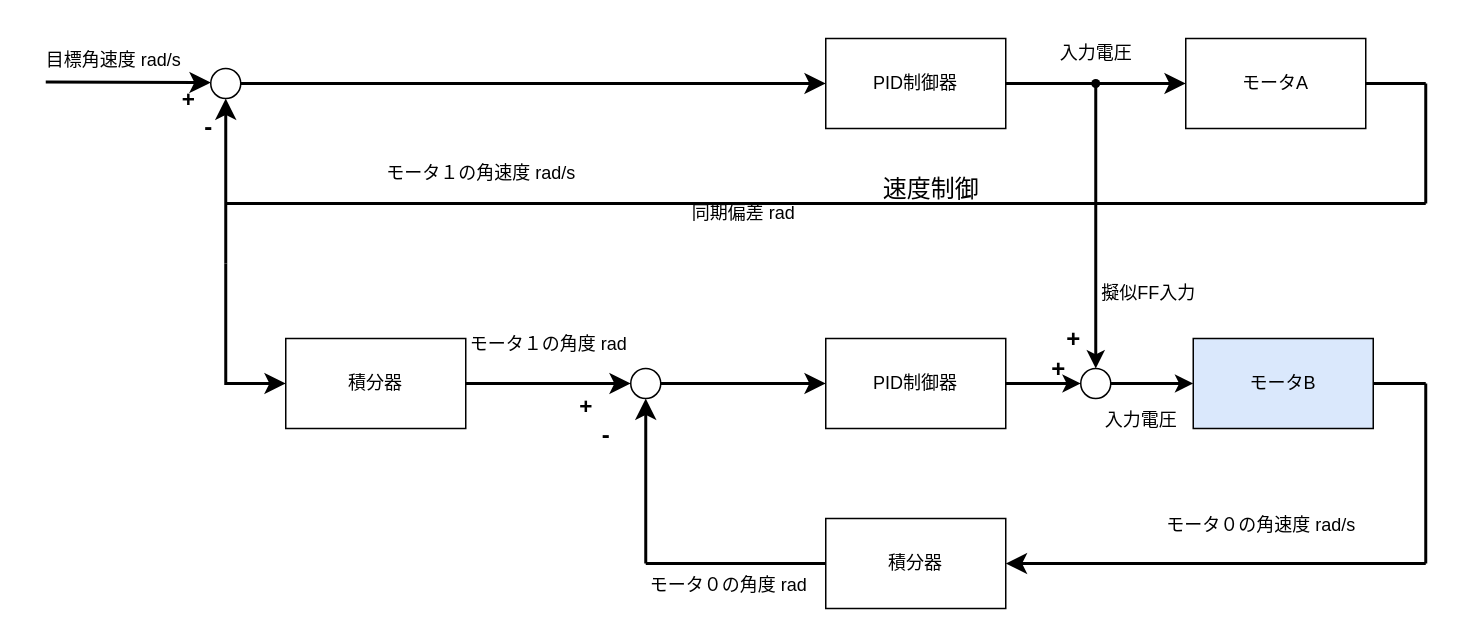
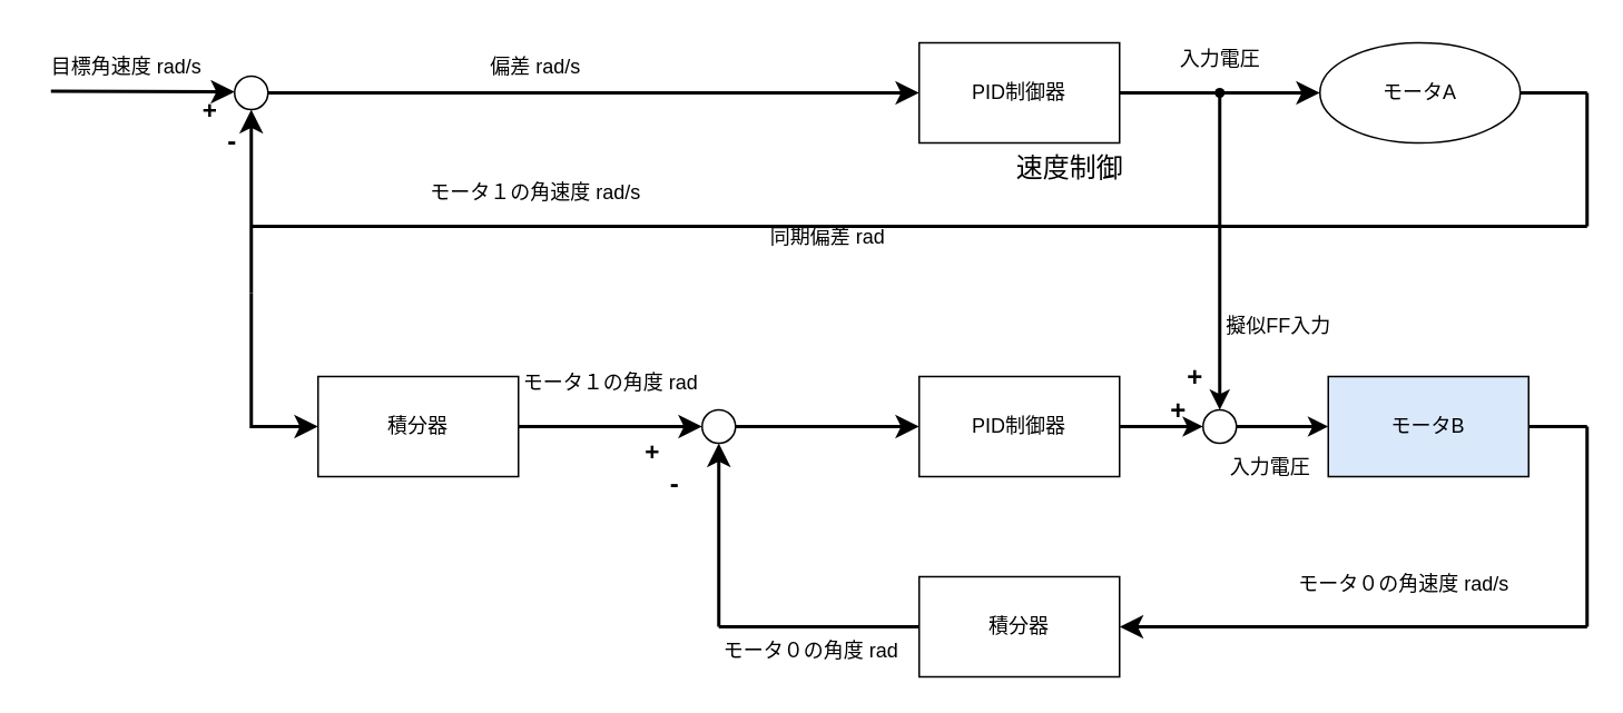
+ <mxCell id="7" value="偏差 rad/s" style="text;html=1;align=center;verticalAlign=middle;resizable=0;points=[];autosize=1;strokeColor=none;fillColor=none;" parent="1" vertex="1"><mxGeometry x="280" y="25" width="80" height="30" as="geometry" /></mxCell>
- <mxCell id="8" value="モータA" style="rounded=0;whiteSpace=wrap;html=1;" parent="1" vertex="1"><mxGeometry x="790" y="25" width="120" height="60" as="geometry" /></mxCell>
+ <mxCell id="8" value="モータA" style="ellipse;whiteSpace=wrap;html=1;" parent="1" vertex="1"><mxGeometry x="790" y="25" width="120" height="60" as="geometry" /></mxCell>
- <mxCell id="45" value="速度制御" style="text;html=1;align=center;verticalAlign=middle;resizable=0;points=[];autosize=1;strokeColor=none;fillColor=none;fontSize=16;" parent="1" vertex="1"><mxGeometry x="575" y="110" width="90" height="30" as="geometry" /></mxCell>
+ <mxCell id="45" value="速度制御" style="text;html=1;align=center;verticalAlign=middle;resizable=0;points=[];autosize=1;strokeColor=none;fillColor=none;fontSize=16;" parent="1" vertex="1"><mxGeometry x="595" y="85" width="90" height="30" as="geometry" /></mxCell>
